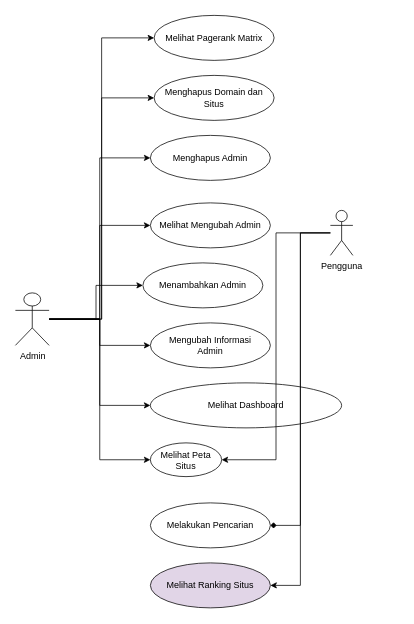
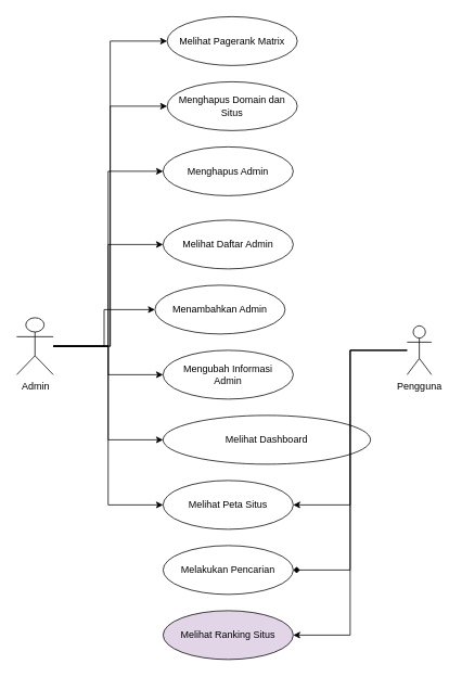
- <mxCell id="11" value="Melihat Mengubah Admin" style="ellipse;whiteSpace=wrap;html=1;" vertex="1" parent="1"><mxGeometry x="200" y="270" width="160" height="60" as="geometry" /></mxCell>
+ <mxCell id="11" value="Melihat Daftar Admin" style="ellipse;whiteSpace=wrap;html=1;" vertex="1" parent="1"><mxGeometry x="200" y="270" width="160" height="60" as="geometry" /></mxCell>
- <mxCell id="19" value="Pengguna" style="shape=umlActor;verticalLabelPosition=bottom;verticalAlign=top;html=1;outlineConnect=0;" vertex="1" parent="1"><mxGeometry x="440" y="280" width="30" height="60" as="geometry" /></mxCell>
+ <mxCell id="19" value="Pengguna" style="shape=umlActor;verticalLabelPosition=bottom;verticalAlign=top;html=1;outlineConnect=0;" vertex="1" parent="1"><mxGeometry x="500" y="400" width="30" height="60" as="geometry" /></mxCell>
- <mxCell id="15" value="Melihat Peta Situs" style="ellipse;whiteSpace=wrap;html=1;" vertex="1" parent="1"><mxGeometry x="200" y="590" width="95" height="45" as="geometry" /></mxCell>
+ <mxCell id="15" value="Melihat Peta Situs" style="ellipse;whiteSpace=wrap;html=1;" vertex="1" parent="1"><mxGeometry x="200" y="590" width="160" height="60" as="geometry" /></mxCell>
